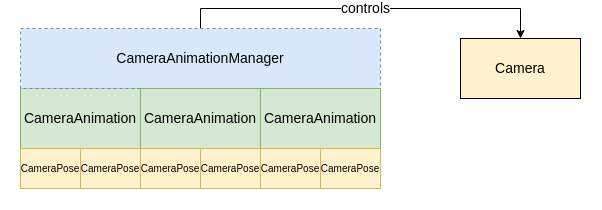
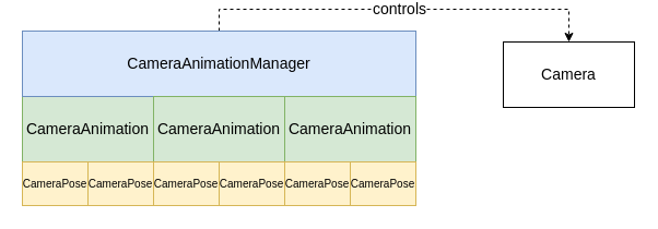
- <mxCell id="3" value="&lt;font style=&quot;font-size: 14px;&quot;&gt;controls&lt;/font&gt;" style="edgeStyle=orthogonalEdgeStyle;rounded=0;orthogonalLoop=1;jettySize=auto;html=1;exitX=0.5;exitY=0;exitDx=0;exitDy=0;entryX=0.5;entryY=0;entryDx=0;entryDy=0;" edge="1" parent="1" source="4" target="7"><mxGeometry relative="1" as="geometry" /></mxCell>
+ <mxCell id="3" value="&lt;font style=&quot;font-size: 14px;&quot;&gt;controls&lt;/font&gt;" style="edgeStyle=orthogonalEdgeStyle;rounded=0;orthogonalLoop=1;jettySize=auto;html=1;exitX=0.5;exitY=0;exitDx=0;exitDy=0;entryX=0.5;entryY=0;entryDx=0;entryDy=0;dashed=1;" edge="1" parent="1" source="4" target="7"><mxGeometry relative="1" as="geometry" /></mxCell>
- <mxCell id="4" value="&lt;font style=&quot;font-size: 14px;&quot;&gt;CameraAnimationManager&lt;/font&gt;" style="rounded=0;whiteSpace=wrap;html=1;fillColor=#dae8fc;strokeColor=#6c8ebf;dashed=1;" vertex="1" parent="1"><mxGeometry x="20" y="20" width="360" height="60" as="geometry" /></mxCell>
+ <mxCell id="4" value="&lt;font style=&quot;font-size: 14px;&quot;&gt;CameraAnimationManager&lt;/font&gt;" style="rounded=0;whiteSpace=wrap;html=1;fillColor=#dae8fc;strokeColor=#6c8ebf;" vertex="1" parent="1"><mxGeometry x="20" y="20" width="360" height="60" as="geometry" /></mxCell>
- <mxCell id="7" value="&lt;font style=&quot;font-size: 14px;&quot;&gt;Camera&lt;/font&gt;" style="rounded=0;whiteSpace=wrap;html=1;fillColor=#fff2cc;" vertex="1" parent="1"><mxGeometry x="460" y="30" width="120" height="60" as="geometry" /></mxCell>
+ <mxCell id="7" value="&lt;font style=&quot;font-size: 14px;&quot;&gt;Camera&lt;/font&gt;" style="rounded=0;whiteSpace=wrap;html=1;" vertex="1" parent="1"><mxGeometry x="460" y="30" width="120" height="60" as="geometry" /></mxCell>
